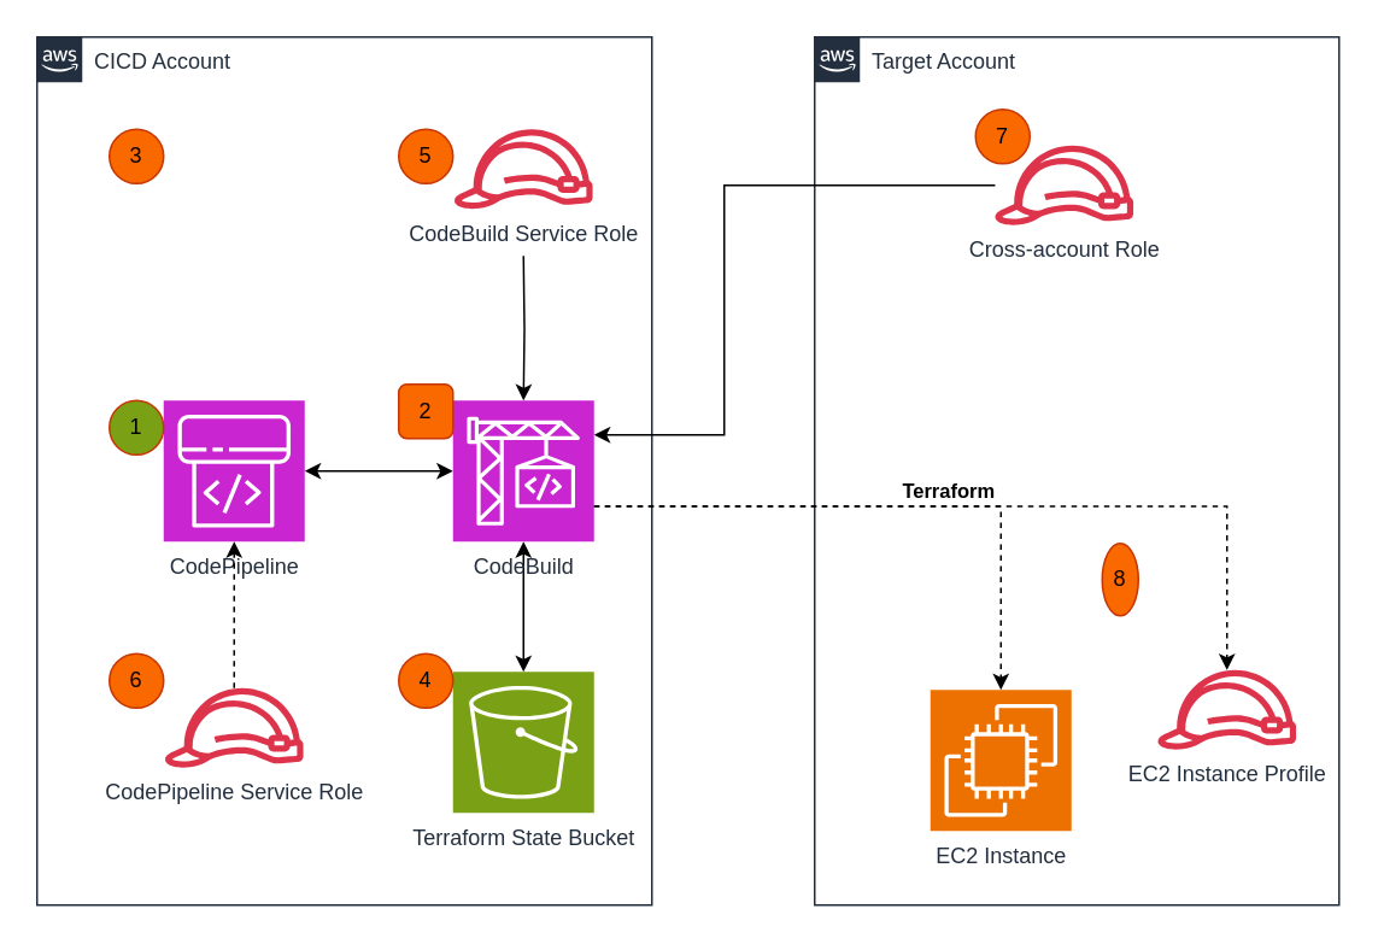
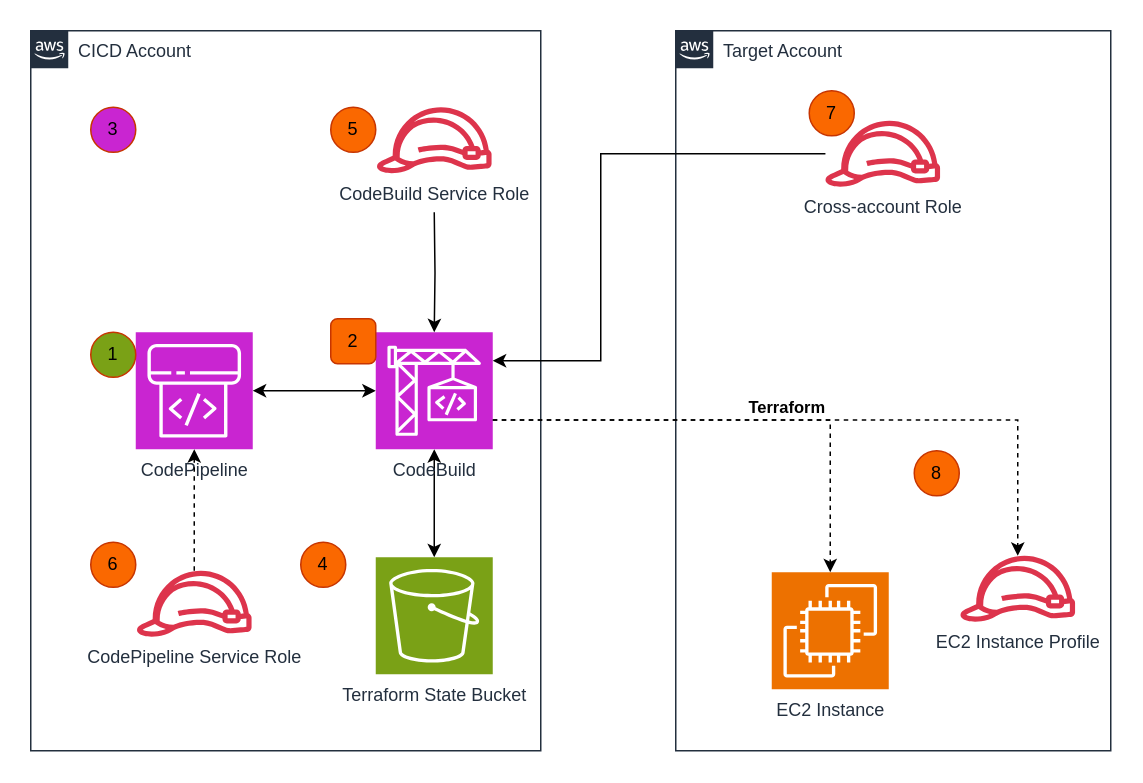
- <mxCell id="12" value="3" style="ellipse;whiteSpace=wrap;html=1;aspect=fixed;fillColor=#fa6800;fontColor=#000000;strokeColor=#C73500;" vertex="1" parent="2"><mxGeometry x="40" y="51" width="30" height="30" as="geometry" /></mxCell>
+ <mxCell id="12" value="3" style="ellipse;whiteSpace=wrap;html=1;aspect=fixed;fillColor=#c925d1;fontColor=#000000;strokeColor=#C73500;" vertex="1" parent="2"><mxGeometry x="40" y="51" width="30" height="30" as="geometry" /></mxCell>
- <mxCell id="23" value="8" style="ellipse;whiteSpace=wrap;html=1;aspect=fixed;fillColor=#fa6800;fontColor=#000000;strokeColor=#C73500;" vertex="1" parent="18"><mxGeometry x="159" y="280" width="20" height="40" as="geometry" /></mxCell>
+ <mxCell id="23" value="8" style="ellipse;whiteSpace=wrap;html=1;aspect=fixed;fillColor=#fa6800;fontColor=#000000;strokeColor=#C73500;" vertex="1" parent="18"><mxGeometry x="159" y="280" width="30" height="30" as="geometry" /></mxCell>
- <mxCell id="13" value="4" style="ellipse;whiteSpace=wrap;html=1;aspect=fixed;fillColor=#fa6800;fontColor=#000000;strokeColor=#C73500;" vertex="1" parent="2"><mxGeometry x="200" y="341" width="30" height="30" as="geometry" /></mxCell>
+ <mxCell id="13" value="4" style="ellipse;whiteSpace=wrap;html=1;aspect=fixed;fillColor=#fa6800;fontColor=#000000;strokeColor=#C73500;" vertex="1" parent="2"><mxGeometry x="180" y="341" width="30" height="30" as="geometry" /></mxCell>
